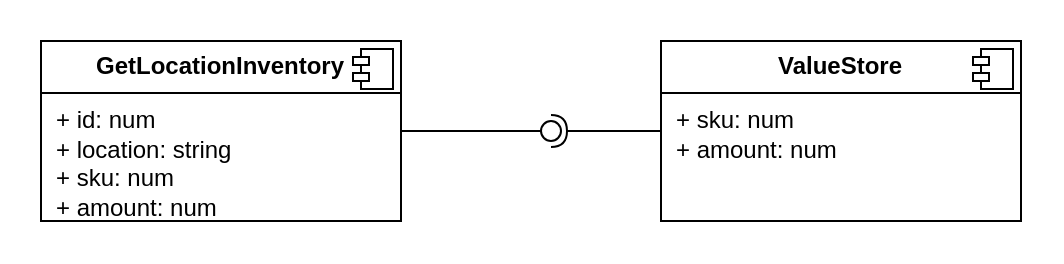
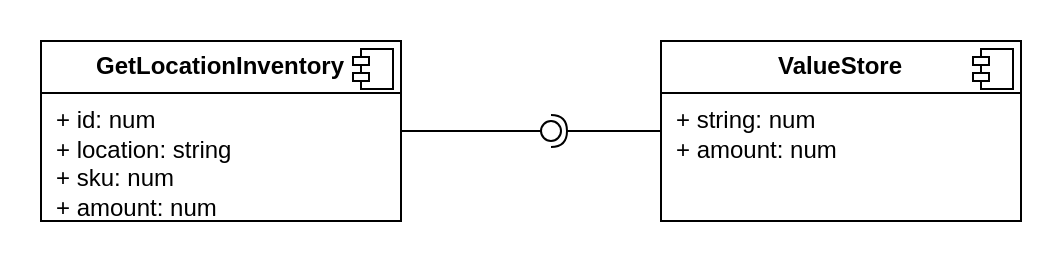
- <mxCell id="4" value="&lt;p style=&quot;margin:0px;margin-top:6px;text-align:center;&quot;&gt;&lt;b&gt;ValueStore&lt;/b&gt;&lt;/p&gt;&lt;hr size=&quot;1&quot; style=&quot;border-style:solid;&quot;&gt;&lt;p style=&quot;margin:0px;margin-left:8px;&quot;&gt;+ sku: num&lt;br&gt;+ amount: num&lt;/p&gt;" style="align=left;overflow=fill;html=1;dropTarget=0;whiteSpace=wrap;" vertex="1" parent="1"><mxGeometry x="330" y="20" width="180" height="90" as="geometry" /></mxCell>
+ <mxCell id="4" value="&lt;p style=&quot;margin:0px;margin-top:6px;text-align:center;&quot;&gt;&lt;b&gt;ValueStore&lt;/b&gt;&lt;/p&gt;&lt;hr size=&quot;1&quot; style=&quot;border-style:solid;&quot;&gt;&lt;p style=&quot;margin:0px;margin-left:8px;&quot;&gt;+ string: num&lt;br&gt;+ amount: num&lt;/p&gt;" style="align=left;overflow=fill;html=1;dropTarget=0;whiteSpace=wrap;" vertex="1" parent="1"><mxGeometry x="330" y="20" width="180" height="90" as="geometry" /></mxCell>
